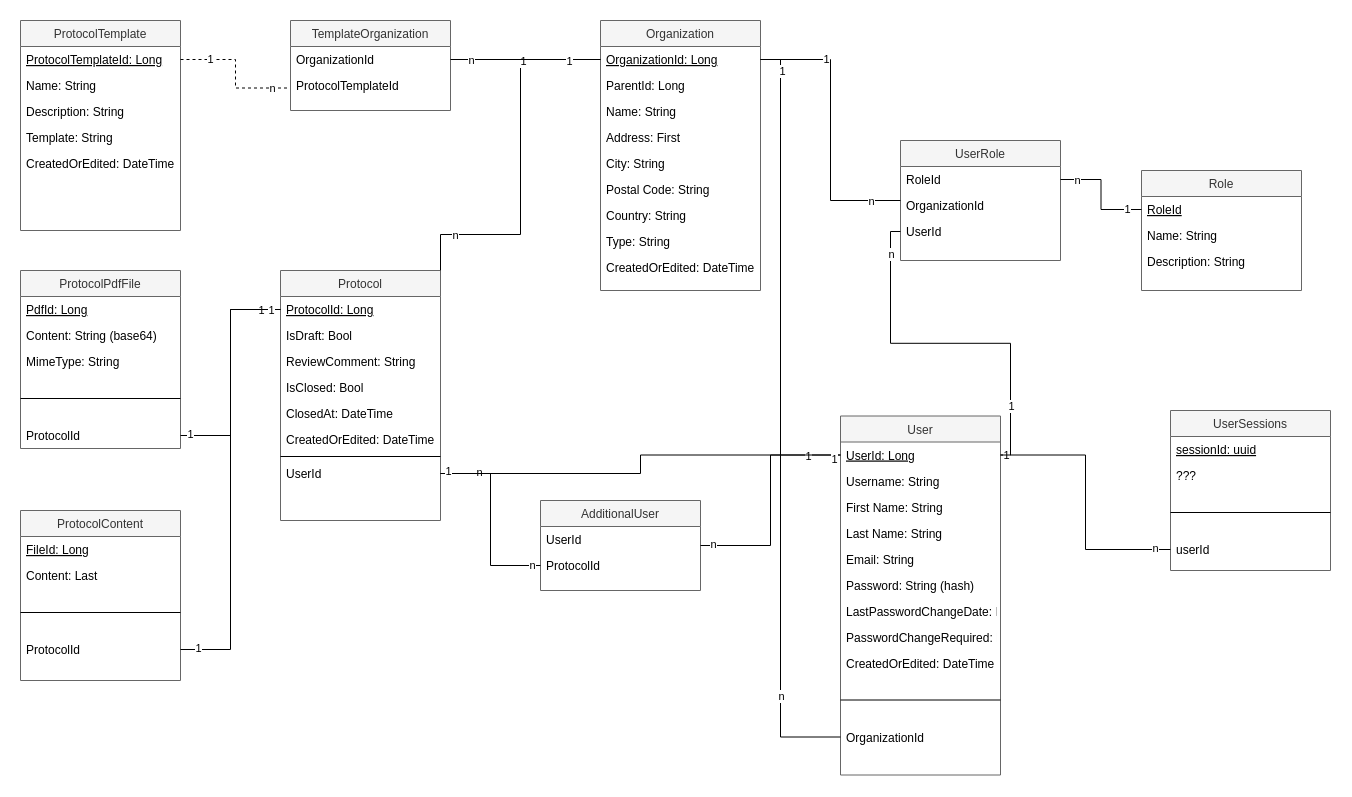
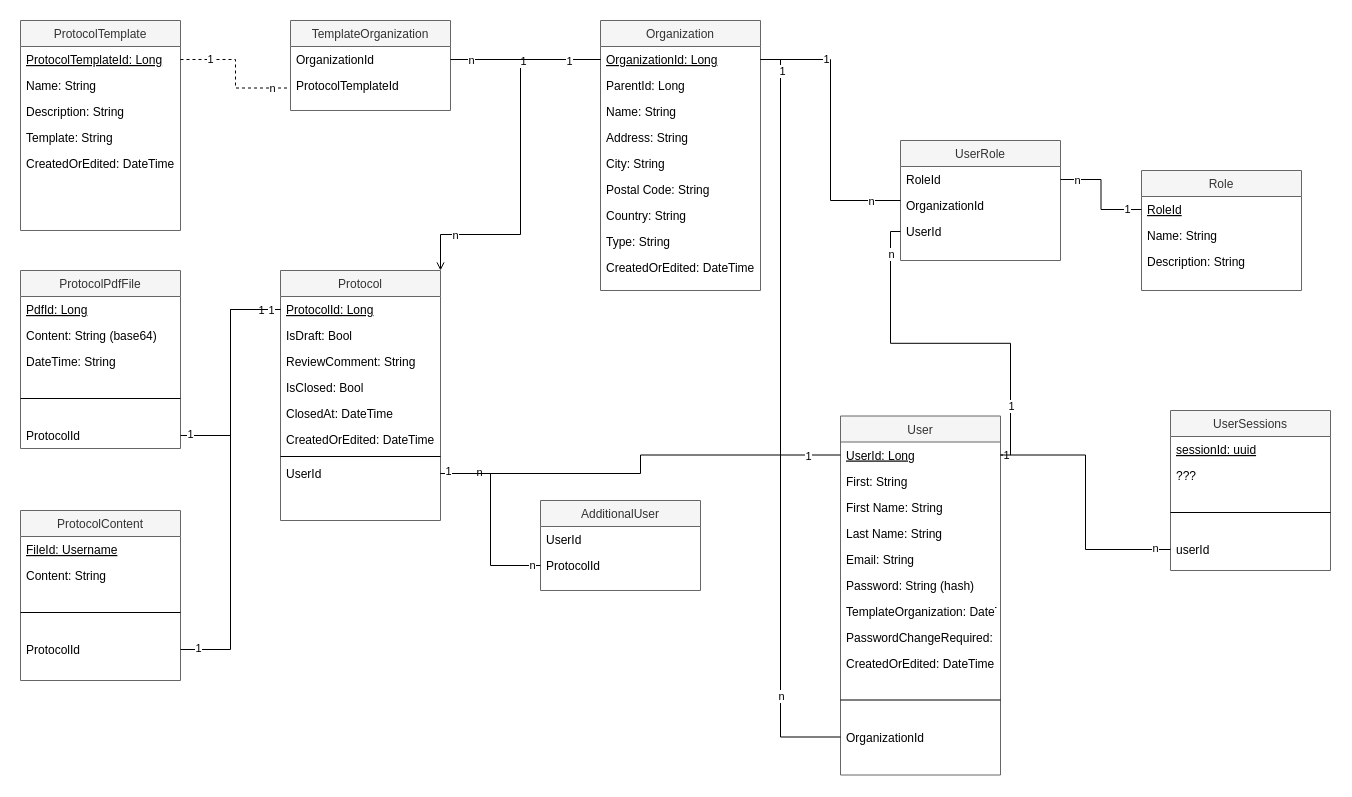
- <mxCell id="30" value="Address: First" style="text;align=left;verticalAlign=top;spacingLeft=4;spacingRight=4;overflow=hidden;rotatable=0;points=[[0,0.5],[1,0.5]];portConstraint=eastwest;rounded=0;shadow=0;html=0;" parent="26" vertex="1"><mxGeometry y="104" width="160" height="26" as="geometry" /></mxCell>
+ <mxCell id="30" value="Address: String" style="text;align=left;verticalAlign=top;spacingLeft=4;spacingRight=4;overflow=hidden;rotatable=0;points=[[0,0.5],[1,0.5]];portConstraint=eastwest;rounded=0;shadow=0;html=0;" parent="26" vertex="1"><mxGeometry y="104" width="160" height="26" as="geometry" /></mxCell>
- <mxCell id="36" value="" style="endArrow=none;html=1;rounded=0;exitX=0;exitY=0.5;exitDx=0;exitDy=0;entryX=1;entryY=0;entryDx=0;entryDy=0;endFill=0;edgeStyle=orthogonalEdgeStyle;" parent="1" source="27" target="14" edge="1"><mxGeometry width="50" height="50" relative="1" as="geometry"><mxPoint x="100" y="490" as="sourcePoint" /><mxPoint x="490" y="279" as="targetPoint" /><Array as="points"><mxPoint x="520" y="59" /><mxPoint x="520" y="234" /></Array></mxGeometry></mxCell>
+ <mxCell id="36" value="" style="endArrow=open;html=1;rounded=0;exitX=0;exitY=0.5;exitDx=0;exitDy=0;entryX=1;entryY=0;entryDx=0;entryDy=0;endFill=0;edgeStyle=orthogonalEdgeStyle;" parent="1" source="27" target="14" edge="1"><mxGeometry width="50" height="50" relative="1" as="geometry"><mxPoint x="100" y="490" as="sourcePoint" /><mxPoint x="490" y="279" as="targetPoint" /><Array as="points"><mxPoint x="520" y="59" /><mxPoint x="520" y="234" /></Array></mxGeometry></mxCell>
- <mxCell id="53" value="MimeType: String" style="text;align=left;verticalAlign=top;spacingLeft=4;spacingRight=4;overflow=hidden;rotatable=0;points=[[0,0.5],[1,0.5]];portConstraint=eastwest;fontStyle=0" parent="50" vertex="1"><mxGeometry y="78" width="160" height="26" as="geometry" /></mxCell>
+ <mxCell id="53" value="DateTime: String" style="text;align=left;verticalAlign=top;spacingLeft=4;spacingRight=4;overflow=hidden;rotatable=0;points=[[0,0.5],[1,0.5]];portConstraint=eastwest;fontStyle=0" parent="50" vertex="1"><mxGeometry y="78" width="160" height="26" as="geometry" /></mxCell>
- <mxCell id="4" value="Username: String" style="text;align=left;verticalAlign=top;spacingLeft=4;spacingRight=4;overflow=hidden;rotatable=0;points=[[0,0.5],[1,0.5]];portConstraint=eastwest;" parent="2" vertex="1"><mxGeometry y="52" width="160" height="26" as="geometry" /></mxCell>
+ <mxCell id="4" value="First: String" style="text;align=left;verticalAlign=top;spacingLeft=4;spacingRight=4;overflow=hidden;rotatable=0;points=[[0,0.5],[1,0.5]];portConstraint=eastwest;" parent="2" vertex="1"><mxGeometry y="52" width="160" height="26" as="geometry" /></mxCell>
- <mxCell id="62" value="" style="endArrow=none;html=1;rounded=0;entryX=0;entryY=0.5;entryDx=0;entryDy=0;exitX=1;exitY=0.5;exitDx=0;exitDy=0;edgeStyle=orthogonalEdgeStyle;" parent="1" source="59" target="3" edge="1"><mxGeometry width="50" height="50" relative="1" as="geometry"><mxPoint x="370" y="370" as="sourcePoint" /><mxPoint x="420" y="320" as="targetPoint" /></mxGeometry></mxCell>
- <mxCell id="63" value="1" style="edgeLabel;html=1;align=center;verticalAlign=middle;resizable=0;points=[];" parent="62" vertex="1" connectable="0"><mxGeometry x="0.941" y="-4" relative="1" as="geometry"><mxPoint as="offset" /></mxGeometry></mxCell>
- <mxCell id="64" value="n" style="edgeLabel;html=1;align=center;verticalAlign=middle;resizable=0;points=[];" parent="62" vertex="1" connectable="0"><mxGeometry x="-0.896" y="3" relative="1" as="geometry"><mxPoint y="1" as="offset" /></mxGeometry></mxCell>
- <mxCell id="40" value="FileId: Long" style="text;align=left;verticalAlign=top;spacingLeft=4;spacingRight=4;overflow=hidden;rotatable=0;points=[[0,0.5],[1,0.5]];portConstraint=eastwest;fontStyle=4" parent="39" vertex="1"><mxGeometry y="26" width="160" height="26" as="geometry" /></mxCell>
+ <mxCell id="40" value="FileId: Username" style="text;align=left;verticalAlign=top;spacingLeft=4;spacingRight=4;overflow=hidden;rotatable=0;points=[[0,0.5],[1,0.5]];portConstraint=eastwest;fontStyle=4" parent="39" vertex="1"><mxGeometry y="26" width="160" height="26" as="geometry" /></mxCell>
- <mxCell id="41" value="Content: Last" style="text;align=left;verticalAlign=top;spacingLeft=4;spacingRight=4;overflow=hidden;rotatable=0;points=[[0,0.5],[1,0.5]];portConstraint=eastwest;fontStyle=0" parent="39" vertex="1"><mxGeometry y="52" width="160" height="26" as="geometry" /></mxCell>
+ <mxCell id="41" value="Content: String" style="text;align=left;verticalAlign=top;spacingLeft=4;spacingRight=4;overflow=hidden;rotatable=0;points=[[0,0.5],[1,0.5]];portConstraint=eastwest;fontStyle=0" parent="39" vertex="1"><mxGeometry y="52" width="160" height="26" as="geometry" /></mxCell>
- <mxCell id="9" value="LastPasswordChangeDate: DateTime" style="text;align=left;verticalAlign=top;spacingLeft=4;spacingRight=4;overflow=hidden;rotatable=0;points=[[0,0.5],[1,0.5]];portConstraint=eastwest;rounded=0;shadow=0;html=0;" parent="2" vertex="1"><mxGeometry y="182" width="160" height="26" as="geometry" /></mxCell>
+ <mxCell id="9" value="TemplateOrganization: DateTime" style="text;align=left;verticalAlign=top;spacingLeft=4;spacingRight=4;overflow=hidden;rotatable=0;points=[[0,0.5],[1,0.5]];portConstraint=eastwest;rounded=0;shadow=0;html=0;" parent="2" vertex="1"><mxGeometry y="182" width="160" height="26" as="geometry" /></mxCell>
